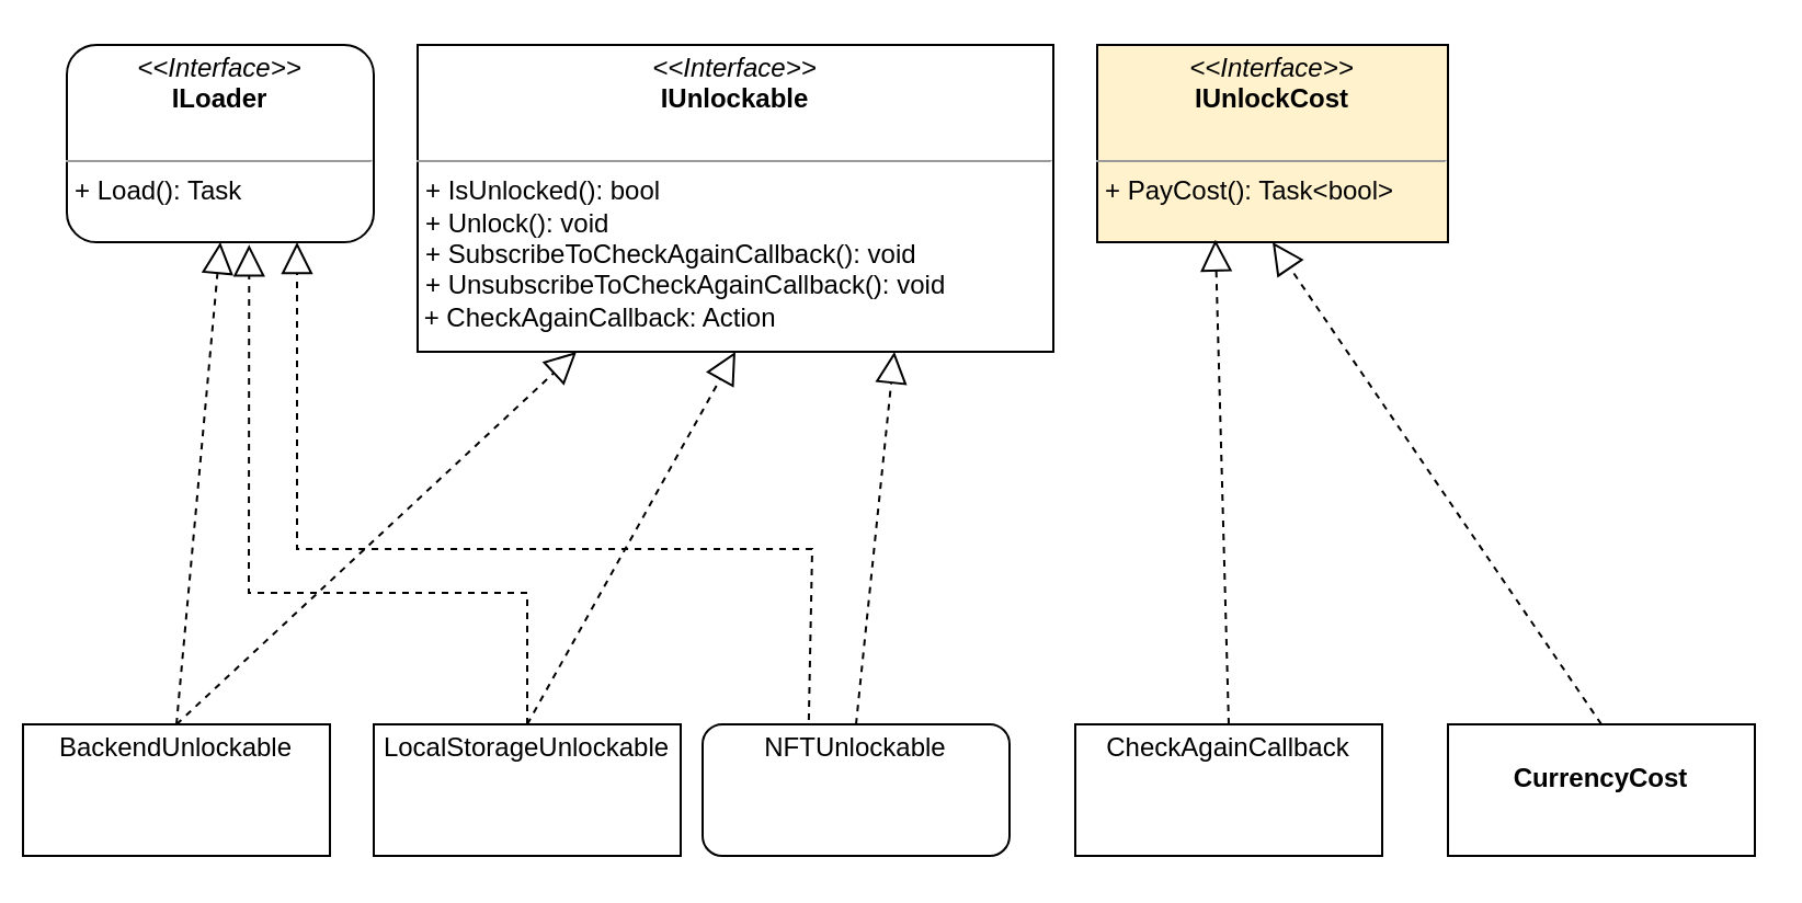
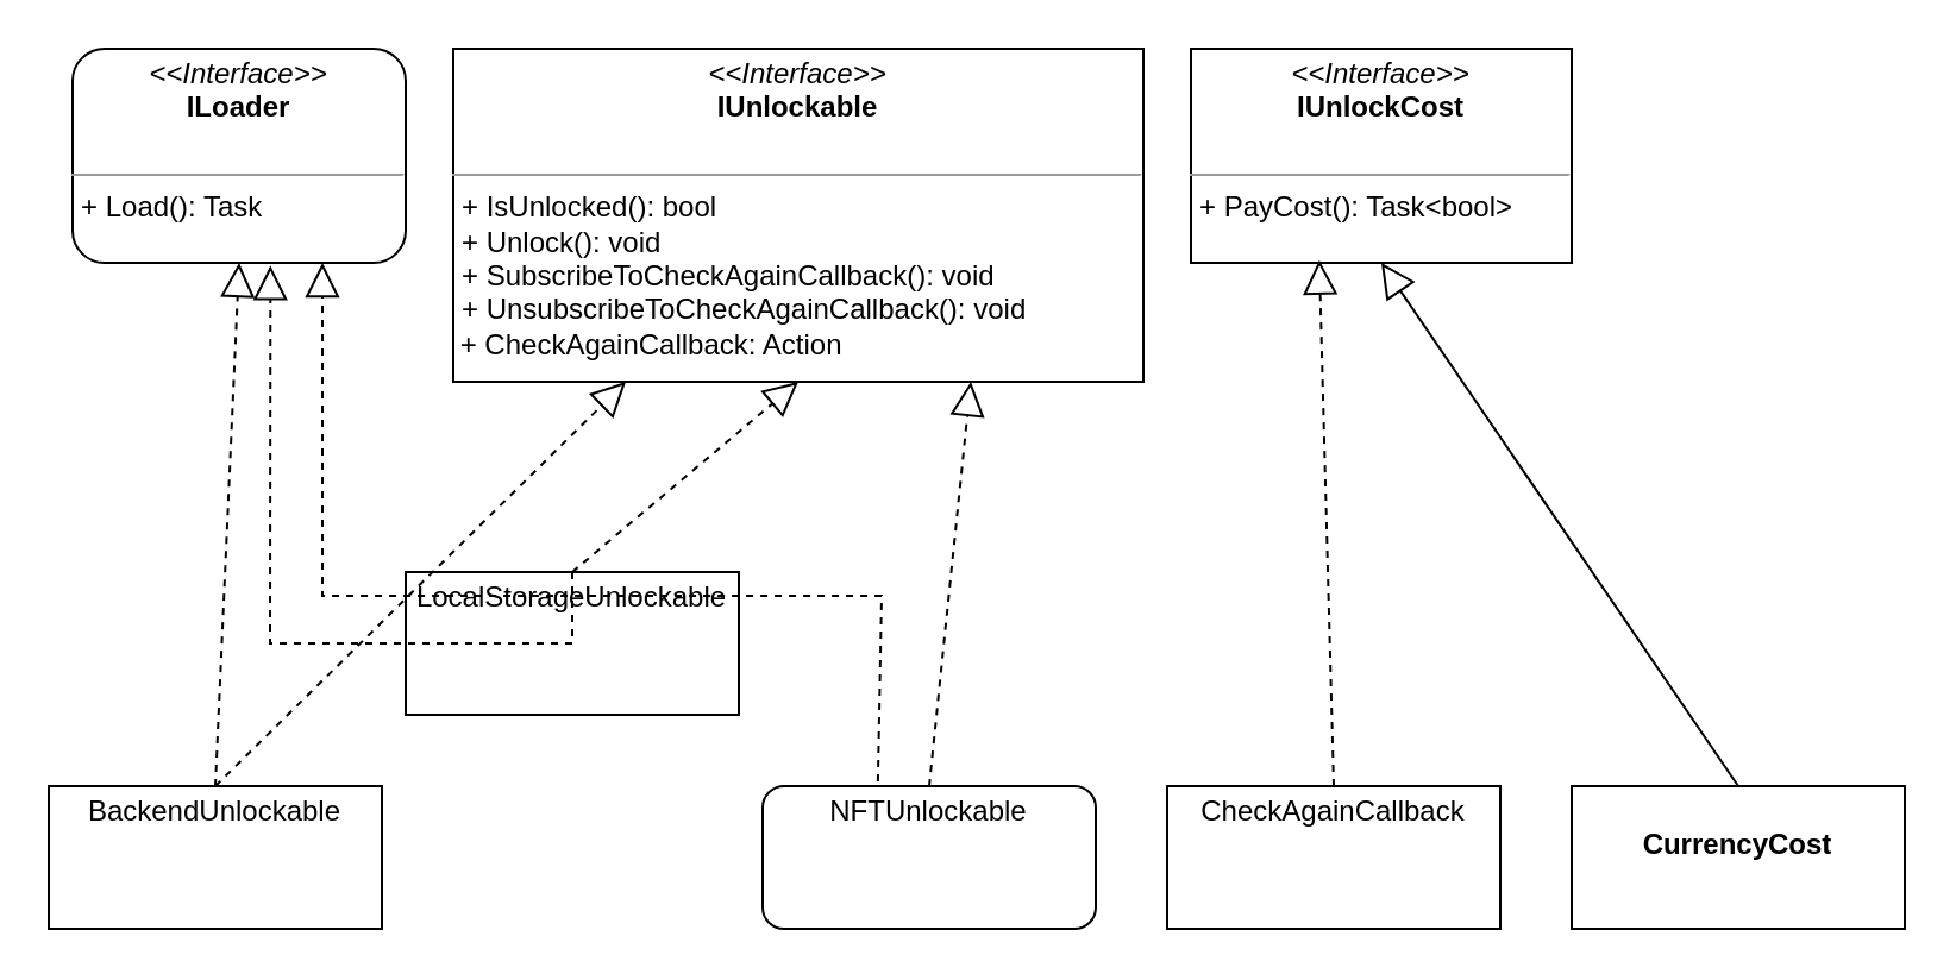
- <mxCell id="3" value="&lt;p style=&quot;margin:0px;margin-top:4px;text-align:center;&quot;&gt;&lt;i&gt;&amp;lt;&amp;lt;Interface&amp;gt;&amp;gt;&lt;/i&gt;&lt;br&gt;&lt;b&gt;IUnlockCost&lt;/b&gt;&lt;/p&gt;&lt;br&gt;&lt;hr size=&quot;1&quot;&gt;&lt;p style=&quot;margin:0px;margin-left:4px;&quot;&gt;+ PayCost(): Task&amp;lt;bool&amp;gt;&lt;/p&gt;" style="verticalAlign=top;align=left;overflow=fill;fontSize=12;fontFamily=Helvetica;html=1;whiteSpace=wrap;fillColor=#fff2cc;" vertex="1" parent="1"><mxGeometry x="500" y="20" width="160" height="90" as="geometry" /></mxCell>
+ <mxCell id="3" value="&lt;p style=&quot;margin:0px;margin-top:4px;text-align:center;&quot;&gt;&lt;i&gt;&amp;lt;&amp;lt;Interface&amp;gt;&amp;gt;&lt;/i&gt;&lt;br&gt;&lt;b&gt;IUnlockCost&lt;/b&gt;&lt;/p&gt;&lt;br&gt;&lt;hr size=&quot;1&quot;&gt;&lt;p style=&quot;margin:0px;margin-left:4px;&quot;&gt;+ PayCost(): Task&amp;lt;bool&amp;gt;&lt;/p&gt;" style="verticalAlign=top;align=left;overflow=fill;fontSize=12;fontFamily=Helvetica;html=1;whiteSpace=wrap;" vertex="1" parent="1"><mxGeometry x="500" y="20" width="160" height="90" as="geometry" /></mxCell>
- <mxCell id="6" value="" style="endArrow=block;dashed=1;endFill=0;endSize=12;html=1;rounded=0;exitX=0.5;exitY=0;exitDx=0;exitDy=0;entryX=0.5;entryY=1;entryDx=0;entryDy=0;" edge="1" parent="1" source="5" target="3"><mxGeometry width="160" relative="1" as="geometry"><mxPoint x="510" y="260" as="sourcePoint" /><mxPoint x="670" y="260" as="targetPoint" /></mxGeometry></mxCell>
+ <mxCell id="6" value="" style="endArrow=block;dashed=0;endFill=0;endSize=12;html=1;rounded=0;exitX=0.5;exitY=0;exitDx=0;exitDy=0;entryX=0.5;entryY=1;entryDx=0;entryDy=0;" edge="1" parent="1" source="5" target="3"><mxGeometry width="160" relative="1" as="geometry"><mxPoint x="510" y="260" as="sourcePoint" /><mxPoint x="670" y="260" as="targetPoint" /></mxGeometry></mxCell>
- <mxCell id="11" value="&lt;p style=&quot;margin:0px;margin-top:4px;text-align:center;&quot;&gt;BackendUnlockable&lt;/p&gt;" style="verticalAlign=top;align=left;overflow=fill;fontSize=12;fontFamily=Helvetica;html=1;whiteSpace=wrap;" vertex="1" parent="1"><mxGeometry x="10" y="330" width="140" height="60" as="geometry" /></mxCell>
+ <mxCell id="11" value="&lt;p style=&quot;margin:0px;margin-top:4px;text-align:center;&quot;&gt;BackendUnlockable&lt;/p&gt;" style="verticalAlign=top;align=left;overflow=fill;fontSize=12;fontFamily=Helvetica;html=1;whiteSpace=wrap;" vertex="1" parent="1"><mxGeometry x="20" y="330" width="140" height="60" as="geometry" /></mxCell>
- <mxCell id="9" value="&lt;p style=&quot;margin:0px;margin-top:4px;text-align:center;&quot;&gt;LocalStorageUnlockable&lt;/p&gt;" style="verticalAlign=top;align=left;overflow=fill;fontSize=12;fontFamily=Helvetica;html=1;whiteSpace=wrap;" vertex="1" parent="1"><mxGeometry x="170" y="330" width="140" height="60" as="geometry" /></mxCell>
+ <mxCell id="9" value="&lt;p style=&quot;margin:0px;margin-top:4px;text-align:center;&quot;&gt;LocalStorageUnlockable&lt;/p&gt;" style="verticalAlign=top;align=left;overflow=fill;fontSize=12;fontFamily=Helvetica;html=1;whiteSpace=wrap;" vertex="1" parent="1"><mxGeometry x="170" y="240" width="140" height="60" as="geometry" /></mxCell>
